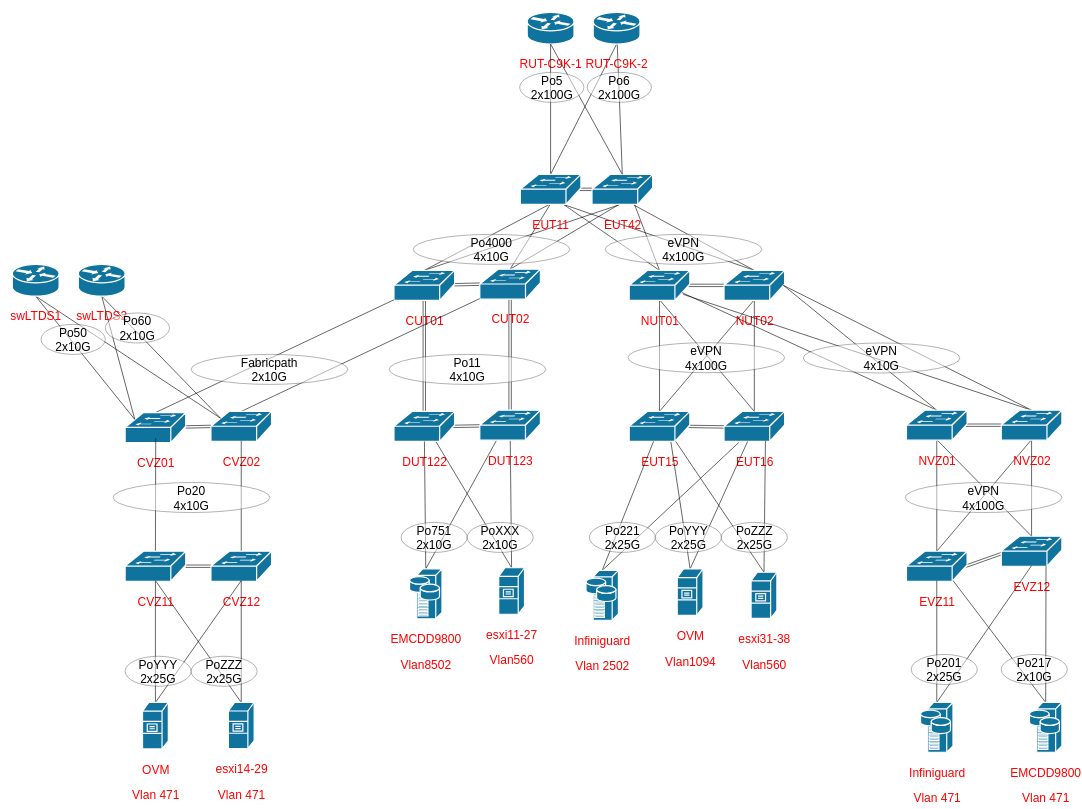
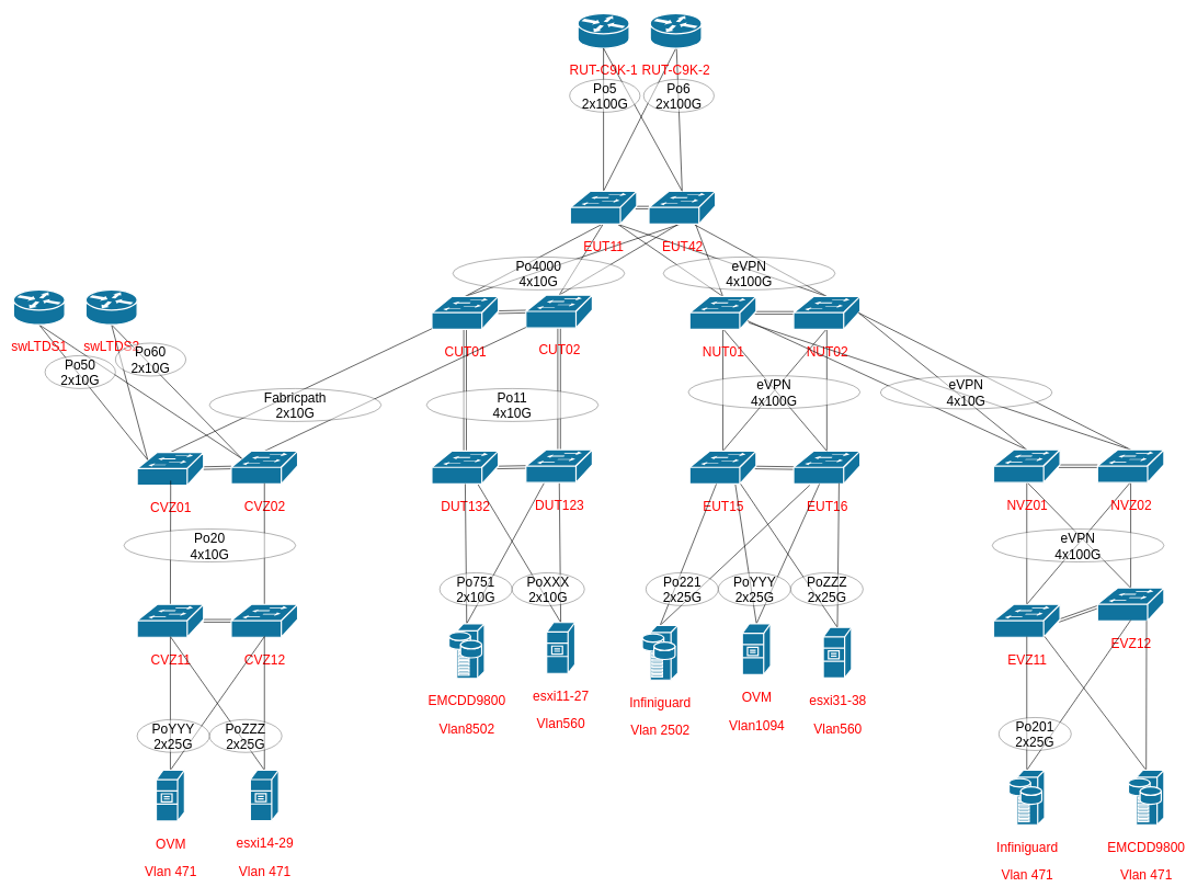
- <mxCell id="4" value="&lt;font style=&quot;font-size: 20px;&quot;&gt;DUT122&lt;/font&gt;" style="shape=mxgraph.cisco.switches.workgroup_switch;html=1;dashed=0;fillColor=#10739E;strokeColor=#ffffff;strokeWidth=2;verticalLabelPosition=bottom;verticalAlign=top;fontFamily=Helvetica;fontSize=36;fontColor=#FF0000;" parent="1" vertex="1"><mxGeometry x="656" y="685" width="101" height="50" as="geometry" /></mxCell>
+ <mxCell id="4" value="&lt;font style=&quot;font-size: 20px;&quot;&gt;DUT132&lt;/font&gt;" style="shape=mxgraph.cisco.switches.workgroup_switch;html=1;dashed=0;fillColor=#10739E;strokeColor=#ffffff;strokeWidth=2;verticalLabelPosition=bottom;verticalAlign=top;fontFamily=Helvetica;fontSize=36;fontColor=#FF0000;" parent="1" vertex="1"><mxGeometry x="656" y="685" width="101" height="50" as="geometry" /></mxCell>
- <mxCell id="86" value="Po217&lt;br&gt;2x10G" style="ellipse;whiteSpace=wrap;html=1;fontSize=20;opacity=50;fontColor=#000000;" vertex="1" parent="1"><mxGeometry x="1668" y="1090" width="110" height="50" as="geometry" /></mxCell>
